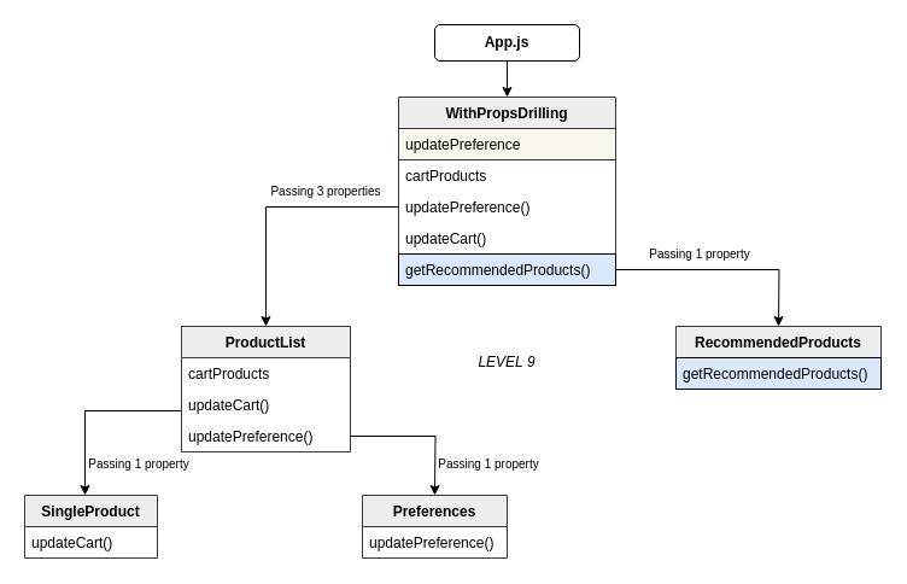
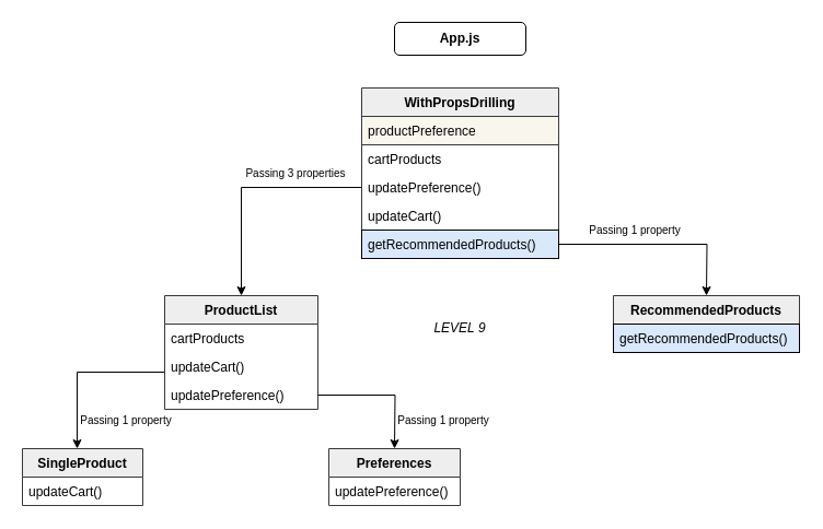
- <mxCell id="2" style="edgeStyle=orthogonalEdgeStyle;rounded=0;orthogonalLoop=1;jettySize=auto;html=1;exitX=0.5;exitY=1;exitDx=0;exitDy=0;entryX=0.5;entryY=0;entryDx=0;entryDy=0;" edge="1" parent="1" source="3" target="4"><mxGeometry relative="1" as="geometry" /></mxCell>
- <mxCell id="5" value="updatePreference" style="text;align=left;verticalAlign=top;spacingLeft=4;spacingRight=4;overflow=hidden;rotatable=0;points=[[0,0.5],[1,0.5]];portConstraint=eastwest;fillColor=#f9f7ed;strokeColor=#36393d;" vertex="1" parent="4"><mxGeometry y="26" width="180" height="26" as="geometry" /></mxCell>
+ <mxCell id="5" value="productPreference" style="text;align=left;verticalAlign=top;spacingLeft=4;spacingRight=4;overflow=hidden;rotatable=0;points=[[0,0.5],[1,0.5]];portConstraint=eastwest;fillColor=#f9f7ed;strokeColor=#36393d;" vertex="1" parent="4"><mxGeometry y="26" width="180" height="26" as="geometry" /></mxCell>
